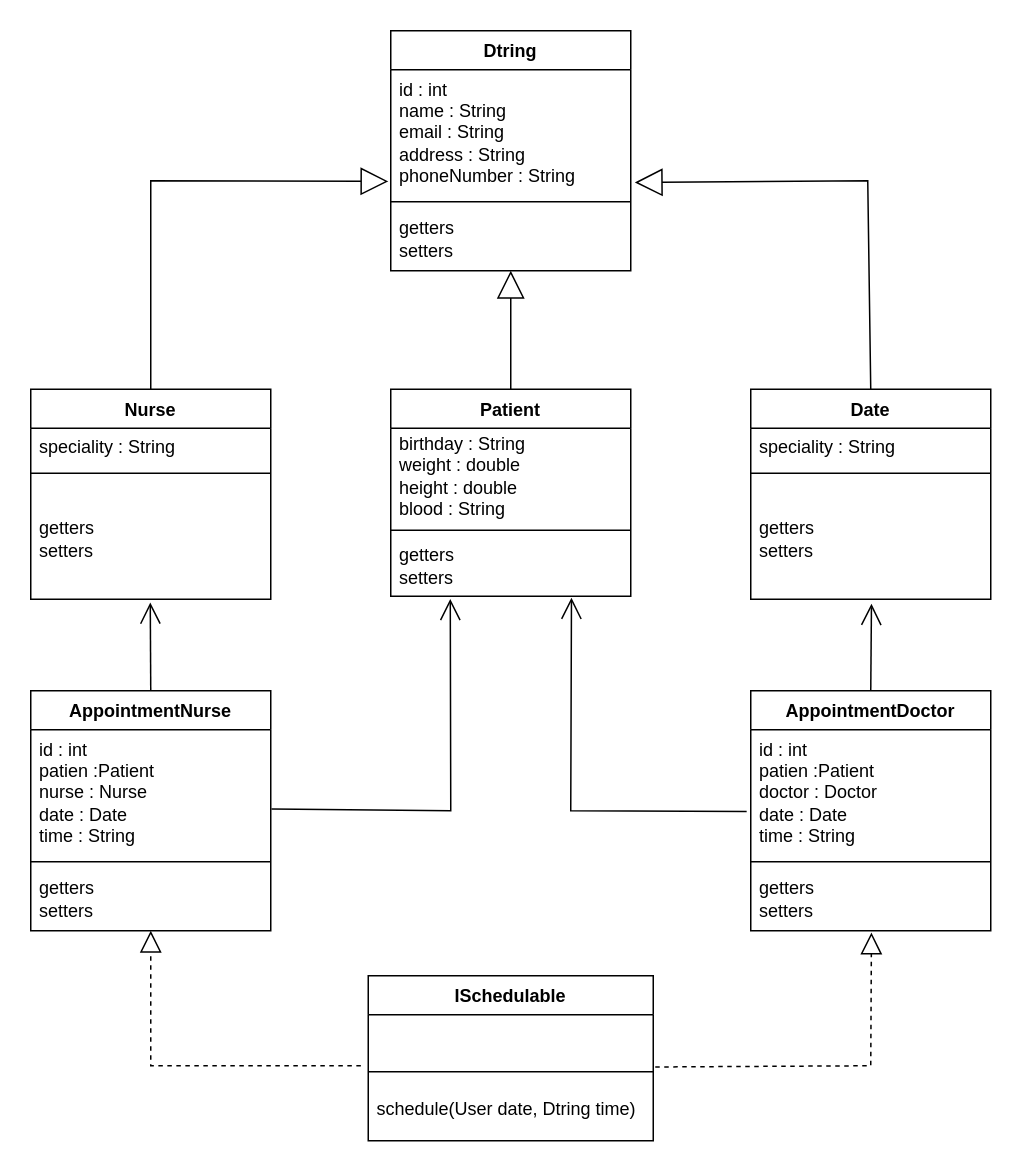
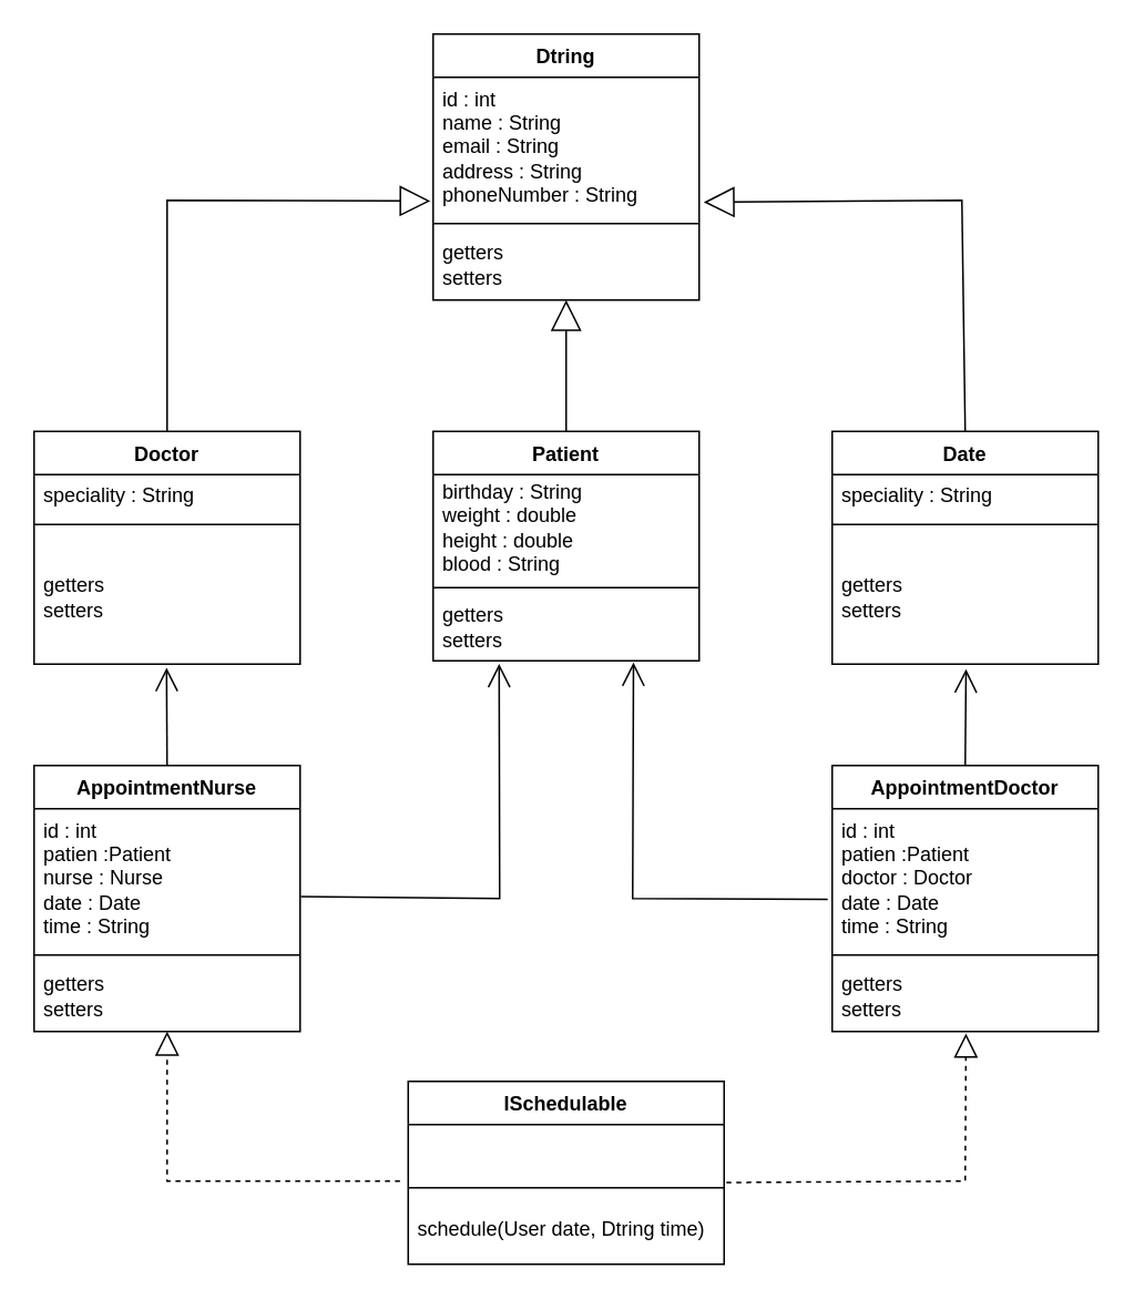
- <mxCell id="14" value="Nurse" style="swimlane;fontStyle=1;align=center;verticalAlign=top;childLayout=stackLayout;horizontal=1;startSize=26;horizontalStack=0;resizeParent=1;resizeParentMax=0;resizeLast=0;collapsible=1;marginBottom=0;whiteSpace=wrap;html=1;" parent="1" vertex="1"><mxGeometry x="20" y="259" width="160" height="140" as="geometry" /></mxCell>
+ <mxCell id="14" value="Doctor" style="swimlane;fontStyle=1;align=center;verticalAlign=top;childLayout=stackLayout;horizontal=1;startSize=26;horizontalStack=0;resizeParent=1;resizeParentMax=0;resizeLast=0;collapsible=1;marginBottom=0;whiteSpace=wrap;html=1;" parent="1" vertex="1"><mxGeometry x="20" y="259" width="160" height="140" as="geometry" /></mxCell>
